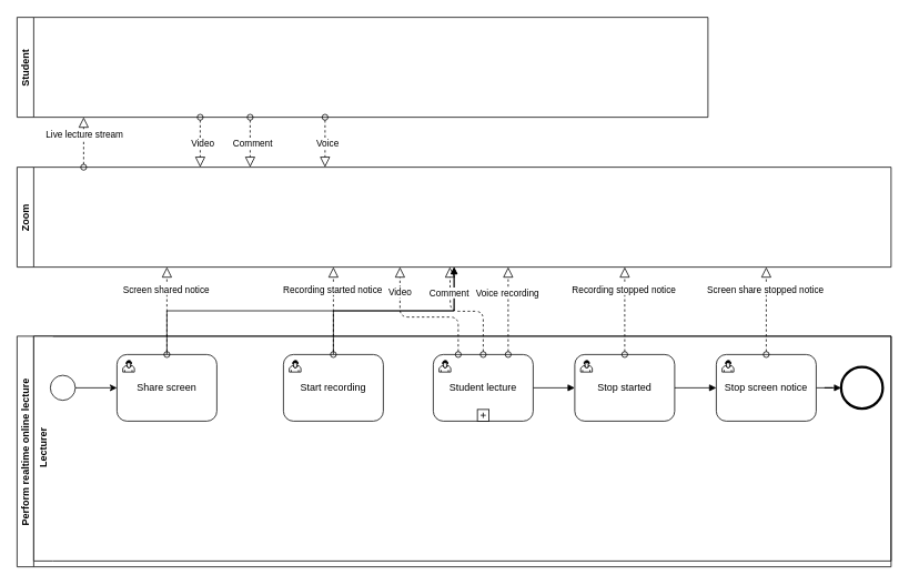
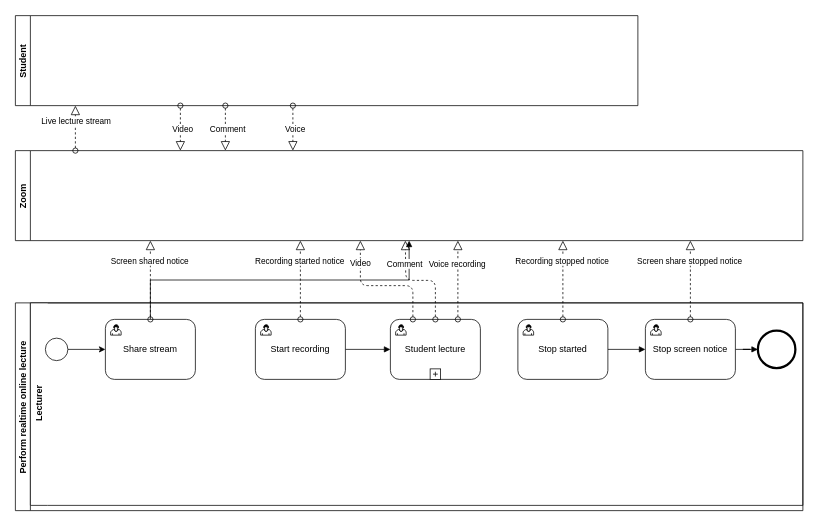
- <mxCell id="6" style="edgeStyle=orthogonalEdgeStyle;rounded=0;orthogonalLoop=1;jettySize=auto;html=1;startArrow=none;startFill=0;endArrow=block;endFill=1;" edge="1" parent="5" source="7" target="3"><mxGeometry relative="1" as="geometry" /></mxCell>
+ <mxCell id="6" style="edgeStyle=orthogonalEdgeStyle;rounded=0;orthogonalLoop=1;jettySize=auto;html=1;entryX=0;entryY=0.5;entryDx=0;entryDy=0;startArrow=none;startFill=0;endArrow=block;endFill=1;" edge="1" parent="5" source="7" target="12"><mxGeometry relative="1" as="geometry" /></mxCell>
- <mxCell id="16" value="Share screen" style="html=1;whiteSpace=wrap;rounded=1;dropTarget=0;" vertex="1" parent="5"><mxGeometry x="100" y="22" width="120" height="80" as="geometry" /></mxCell>
+ <mxCell id="16" value="Share stream" style="html=1;whiteSpace=wrap;rounded=1;dropTarget=0;" vertex="1" parent="5"><mxGeometry x="100" y="22" width="120" height="80" as="geometry" /></mxCell>
- <mxCell id="11" style="edgeStyle=orthogonalEdgeStyle;rounded=0;orthogonalLoop=1;jettySize=auto;html=1;startArrow=none;startFill=0;endArrow=block;endFill=1;exitX=1;exitY=0.5;exitDx=0;exitDy=0;entryX=0;entryY=0.5;entryDx=0;entryDy=0;" edge="1" parent="5" source="12" target="20"><mxGeometry relative="1" as="geometry"><mxPoint x="640" y="62" as="targetPoint" /></mxGeometry></mxCell>
